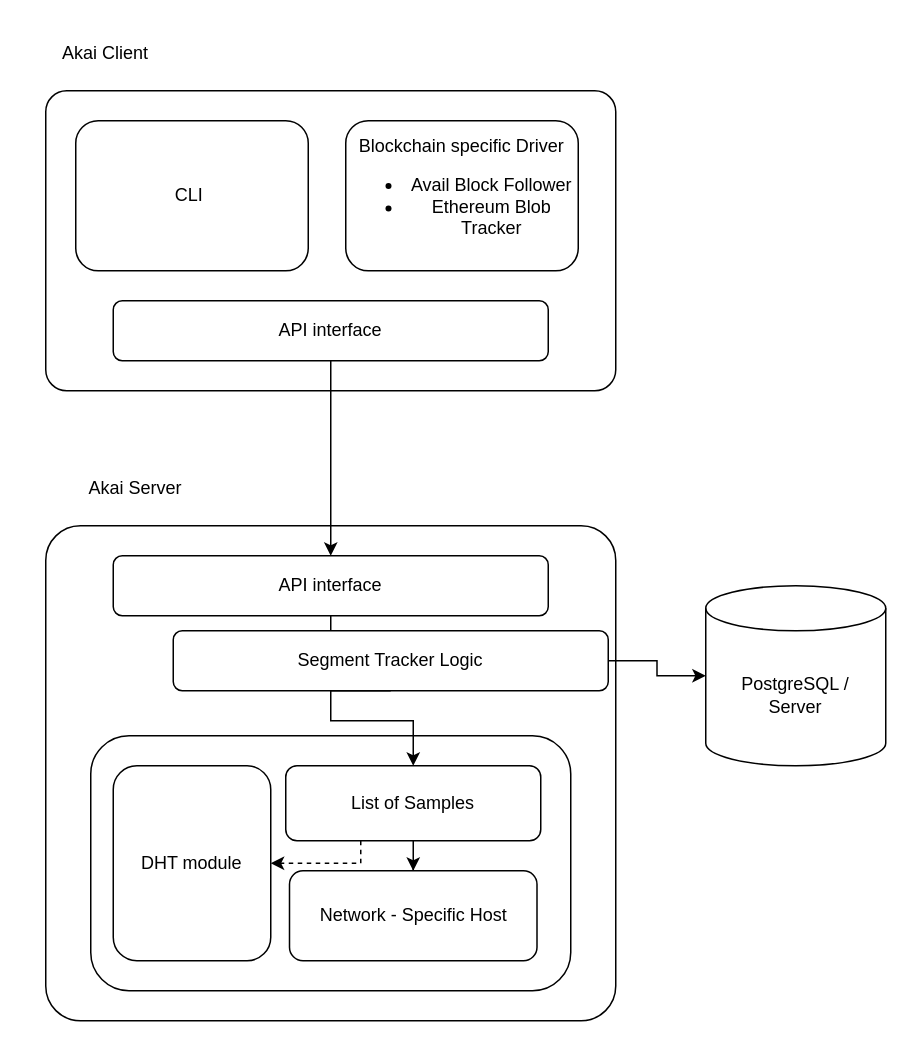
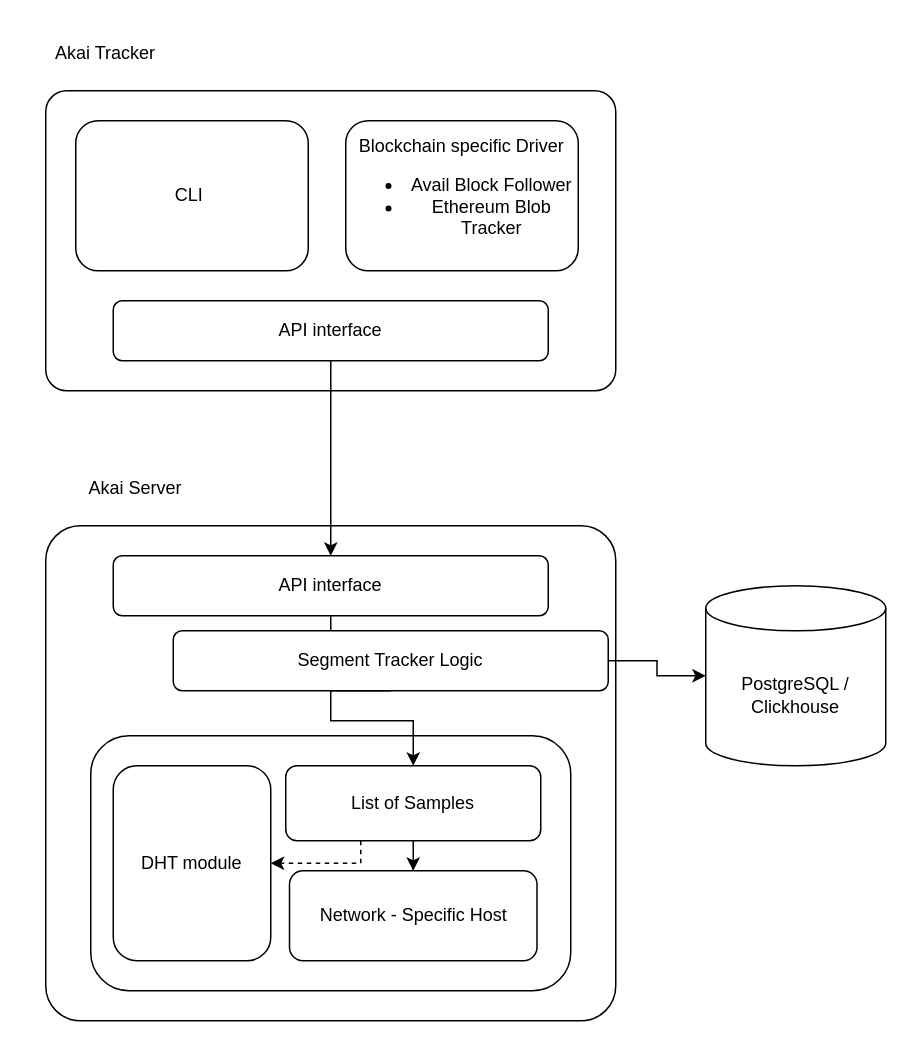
- <mxCell id="19" value="Akai Client" style="text;html=1;align=center;verticalAlign=middle;whiteSpace=wrap;rounded=0;" vertex="1" parent="1"><mxGeometry x="20" y="20" width="100" height="30" as="geometry" /></mxCell>
+ <mxCell id="19" value="Akai Tracker" style="text;html=1;align=center;verticalAlign=middle;whiteSpace=wrap;rounded=0;" vertex="1" parent="1"><mxGeometry x="20" y="20" width="100" height="30" as="geometry" /></mxCell>
- <mxCell id="15" value="PostgreSQL /&lt;br&gt;Server" style="shape=cylinder3;whiteSpace=wrap;html=1;boundedLbl=1;backgroundOutline=1;size=15;" vertex="1" parent="1"><mxGeometry x="470" y="390" width="120" height="120" as="geometry" /></mxCell>
+ <mxCell id="15" value="PostgreSQL /&lt;br&gt;Clickhouse" style="shape=cylinder3;whiteSpace=wrap;html=1;boundedLbl=1;backgroundOutline=1;size=15;" vertex="1" parent="1"><mxGeometry x="470" y="390" width="120" height="120" as="geometry" /></mxCell>
